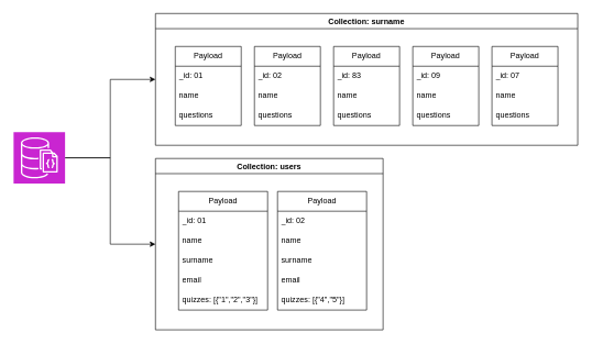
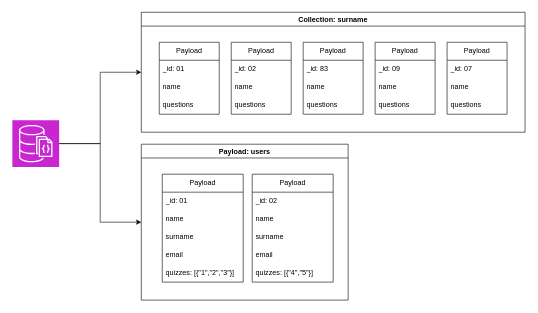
- <mxCell id="26" value="Collection: users" style="swimlane;whiteSpace=wrap;html=1;" parent="1" vertex="1"><mxGeometry x="235" y="240" width="345" height="260" as="geometry"><mxRectangle x="315" y="370" width="130" height="30" as="alternateBounds" /></mxGeometry></mxCell>
+ <mxCell id="26" value="Payload: users" style="swimlane;whiteSpace=wrap;html=1;" parent="1" vertex="1"><mxGeometry x="235" y="240" width="345" height="260" as="geometry"><mxRectangle x="315" y="370" width="130" height="30" as="alternateBounds" /></mxGeometry></mxCell>
